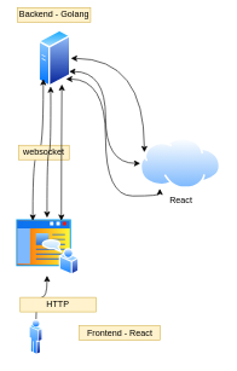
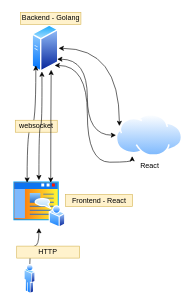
- <mxCell id="10" value="Backend - Golang" style="text;html=1;strokeColor=#d6b656;fillColor=#fff2cc;align=center;verticalAlign=middle;whiteSpace=wrap;rounded=0;" parent="1" vertex="1"><mxGeometry x="23.5" y="10" width="101" height="20" as="geometry" /></mxCell>
+ <mxCell id="10" value="Backend - Golang" style="text;html=1;strokeColor=#d6b656;fillColor=#fff2cc;align=center;verticalAlign=middle;whiteSpace=wrap;rounded=0;" parent="1" vertex="1"><mxGeometry x="33.5" y="20" width="101" height="20" as="geometry" /></mxCell>
- <mxCell id="11" value="Frontend - React" style="text;html=1;strokeColor=#d6b656;fillColor=#fff2cc;align=center;verticalAlign=middle;whiteSpace=wrap;rounded=0;" parent="1" vertex="1"><mxGeometry x="108.89" y="449" width="112" height="20" as="geometry" /></mxCell>
+ <mxCell id="11" value="Frontend - React" style="text;html=1;strokeColor=#d6b656;fillColor=#fff2cc;align=center;verticalAlign=middle;whiteSpace=wrap;rounded=0;" parent="1" vertex="1"><mxGeometry x="108.89" y="324" width="112" height="20" as="geometry" /></mxCell>
